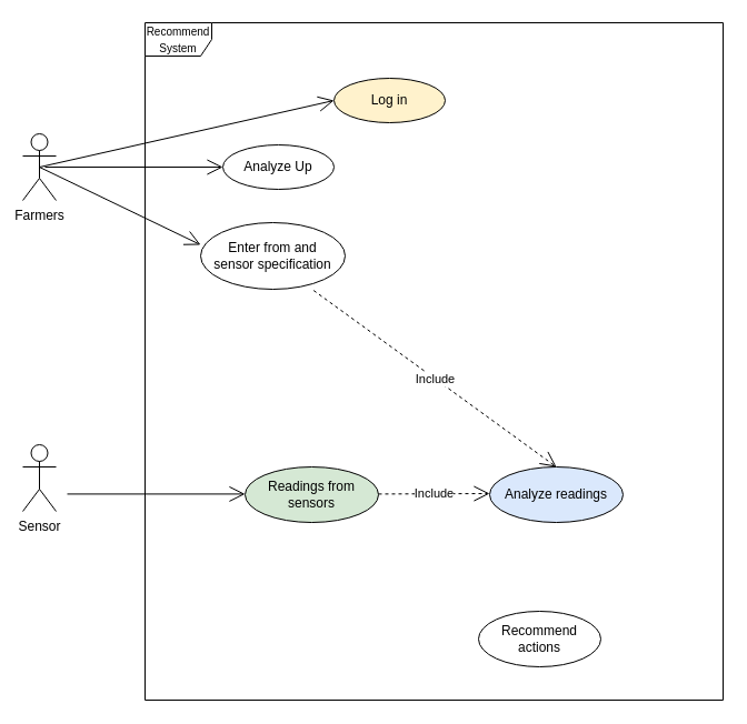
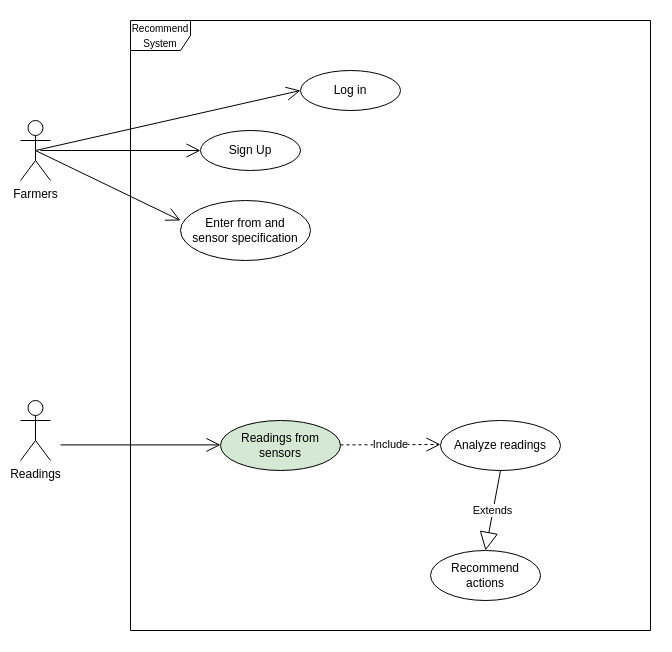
- <mxCell id="7" value="Log in" style="ellipse;whiteSpace=wrap;html=1;fillColor=#fff2cc;" parent="1" vertex="1"><mxGeometry x="300" y="70" width="100" height="40" as="geometry" /></mxCell>
+ <mxCell id="7" value="Log in" style="ellipse;whiteSpace=wrap;html=1;" parent="1" vertex="1"><mxGeometry x="300" y="70" width="100" height="40" as="geometry" /></mxCell>
- <mxCell id="5" value="Analyze Up" style="ellipse;whiteSpace=wrap;html=1;" parent="1" vertex="1"><mxGeometry x="200" y="130" width="100" height="40" as="geometry" /></mxCell>
+ <mxCell id="5" value="Sign Up" style="ellipse;whiteSpace=wrap;html=1;" parent="1" vertex="1"><mxGeometry x="200" y="130" width="100" height="40" as="geometry" /></mxCell>
- <mxCell id="14" value="Include" style="endArrow=open;endSize=12;dashed=1;html=1;rounded=0;exitX=0.782;exitY=1.018;exitDx=0;exitDy=0;exitPerimeter=0;entryX=0.5;entryY=0;entryDx=0;entryDy=0;" parent="1" source="6" target="9" edge="1"><mxGeometry width="160" relative="1" as="geometry"><mxPoint x="240" y="324.41" as="sourcePoint" /><mxPoint x="380" y="320" as="targetPoint" /></mxGeometry></mxCell>
- <mxCell id="9" value="Analyze readings" style="ellipse;whiteSpace=wrap;html=1;fillColor=#dae8fc;" parent="1" vertex="1"><mxGeometry x="440" y="420" width="120" height="50" as="geometry" /></mxCell>
+ <mxCell id="9" value="Analyze readings" style="ellipse;whiteSpace=wrap;html=1;" parent="1" vertex="1"><mxGeometry x="440" y="420" width="120" height="50" as="geometry" /></mxCell>
- <mxCell id="4" value="Sensor" style="shape=umlActor;verticalLabelPosition=bottom;verticalAlign=top;html=1;" parent="1" vertex="1"><mxGeometry x="20" y="400" width="30" height="60" as="geometry" /></mxCell>
+ <mxCell id="4" value="Readings" style="shape=umlActor;verticalLabelPosition=bottom;verticalAlign=top;html=1;" parent="1" vertex="1"><mxGeometry x="20" y="400" width="30" height="60" as="geometry" /></mxCell>
+ <mxCell id="17" value="Extends" style="endArrow=block;endSize=16;endFill=0;html=1;rounded=0;exitX=0.5;exitY=1;exitDx=0;exitDy=0;entryX=0.5;entryY=0;entryDx=0;entryDy=0;" parent="1" source="9" target="10" edge="1"><mxGeometry width="160" relative="1" as="geometry"><mxPoint x="290" y="520" as="sourcePoint" /><mxPoint x="450" y="520" as="targetPoint" /></mxGeometry></mxCell>
